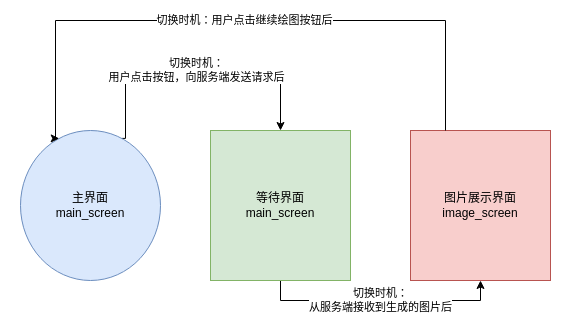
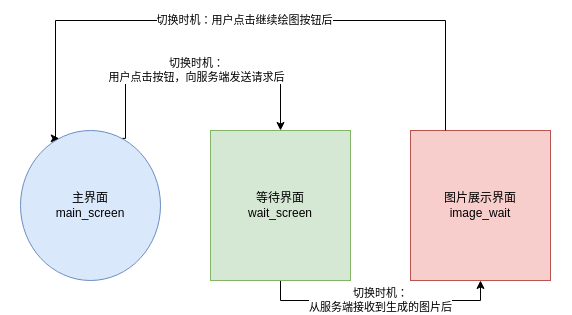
- <mxCell id="5" value="等待界面&lt;br&gt;main_screen" style="rounded=0;whiteSpace=wrap;html=1;fillColor=#d5e8d4;strokeColor=#82b366;" parent="1" vertex="1"><mxGeometry x="210" y="130" width="140" height="150" as="geometry" /></mxCell>
+ <mxCell id="5" value="等待界面&lt;br&gt;wait_screen" style="rounded=0;whiteSpace=wrap;html=1;fillColor=#d5e8d4;strokeColor=#82b366;" parent="1" vertex="1"><mxGeometry x="210" y="130" width="140" height="150" as="geometry" /></mxCell>
- <mxCell id="6" value="图片展示界面&lt;br&gt;image_screen" style="rounded=0;whiteSpace=wrap;html=1;fillColor=#f8cecc;strokeColor=#b85450;" parent="1" vertex="1"><mxGeometry x="410" y="130" width="140" height="150" as="geometry" /></mxCell>
+ <mxCell id="6" value="图片展示界面&lt;br&gt;image_wait" style="rounded=0;whiteSpace=wrap;html=1;fillColor=#f8cecc;strokeColor=#b85450;" parent="1" vertex="1"><mxGeometry x="410" y="130" width="140" height="150" as="geometry" /></mxCell>
